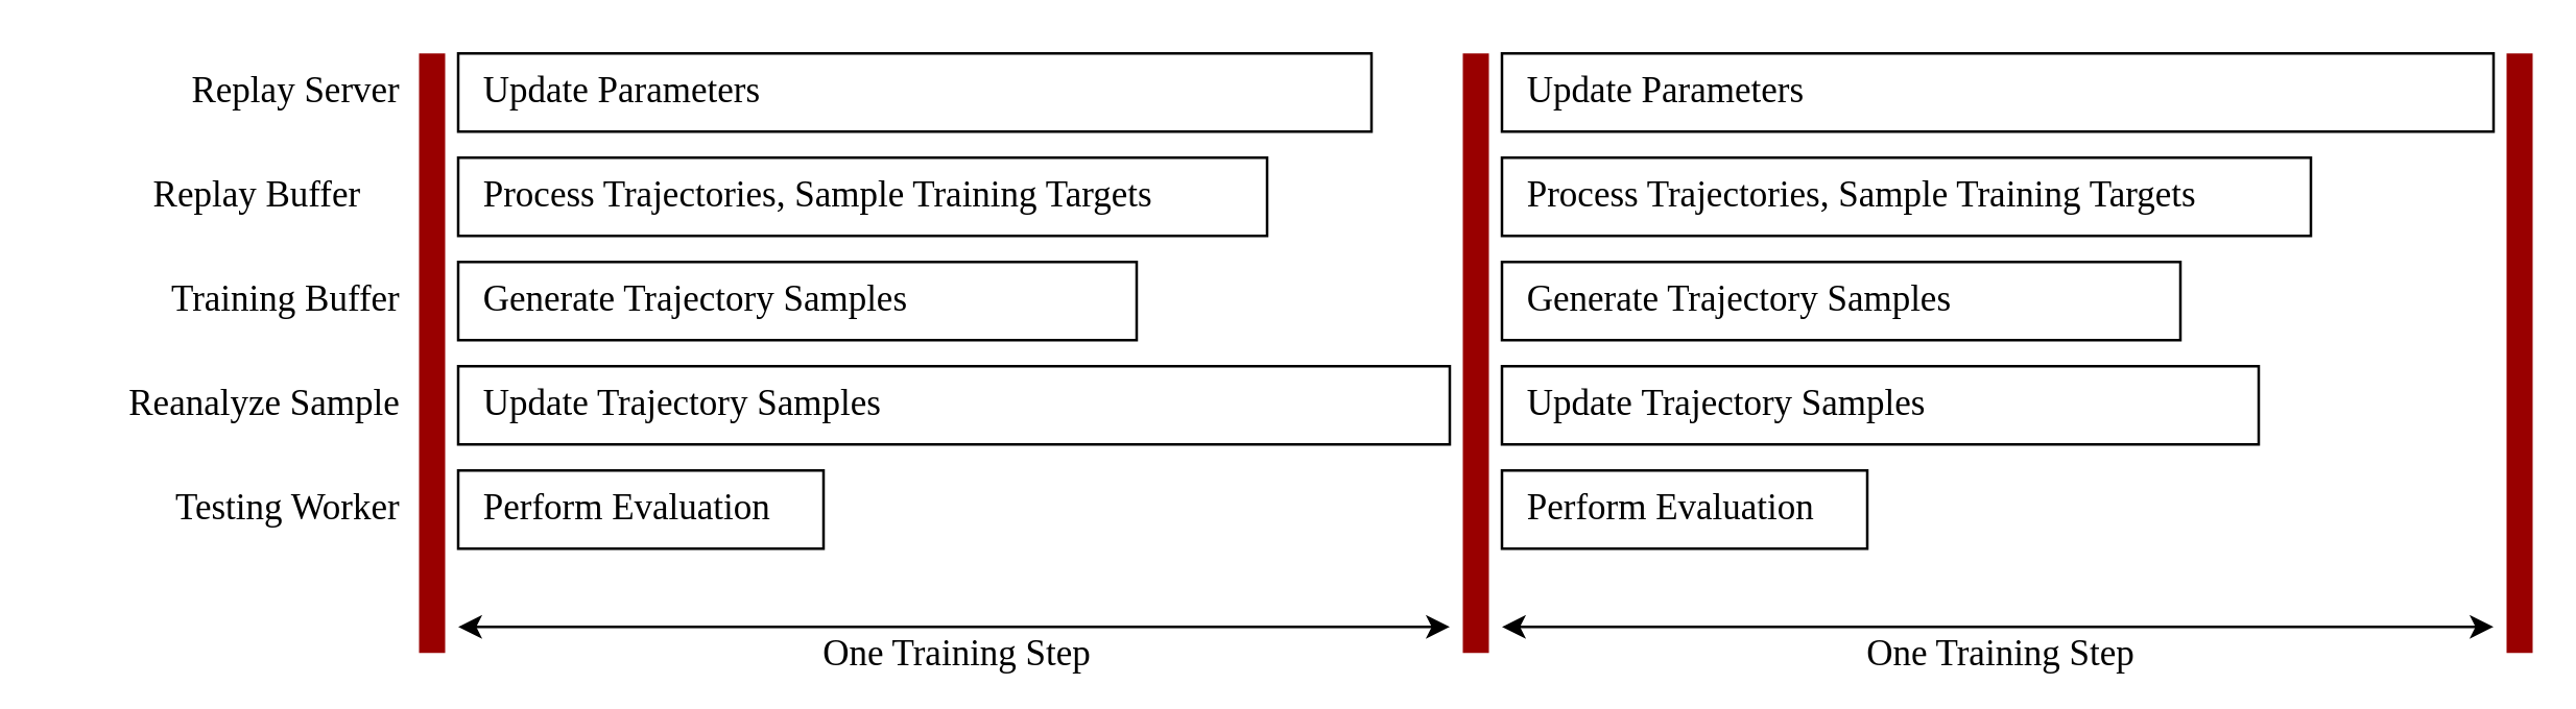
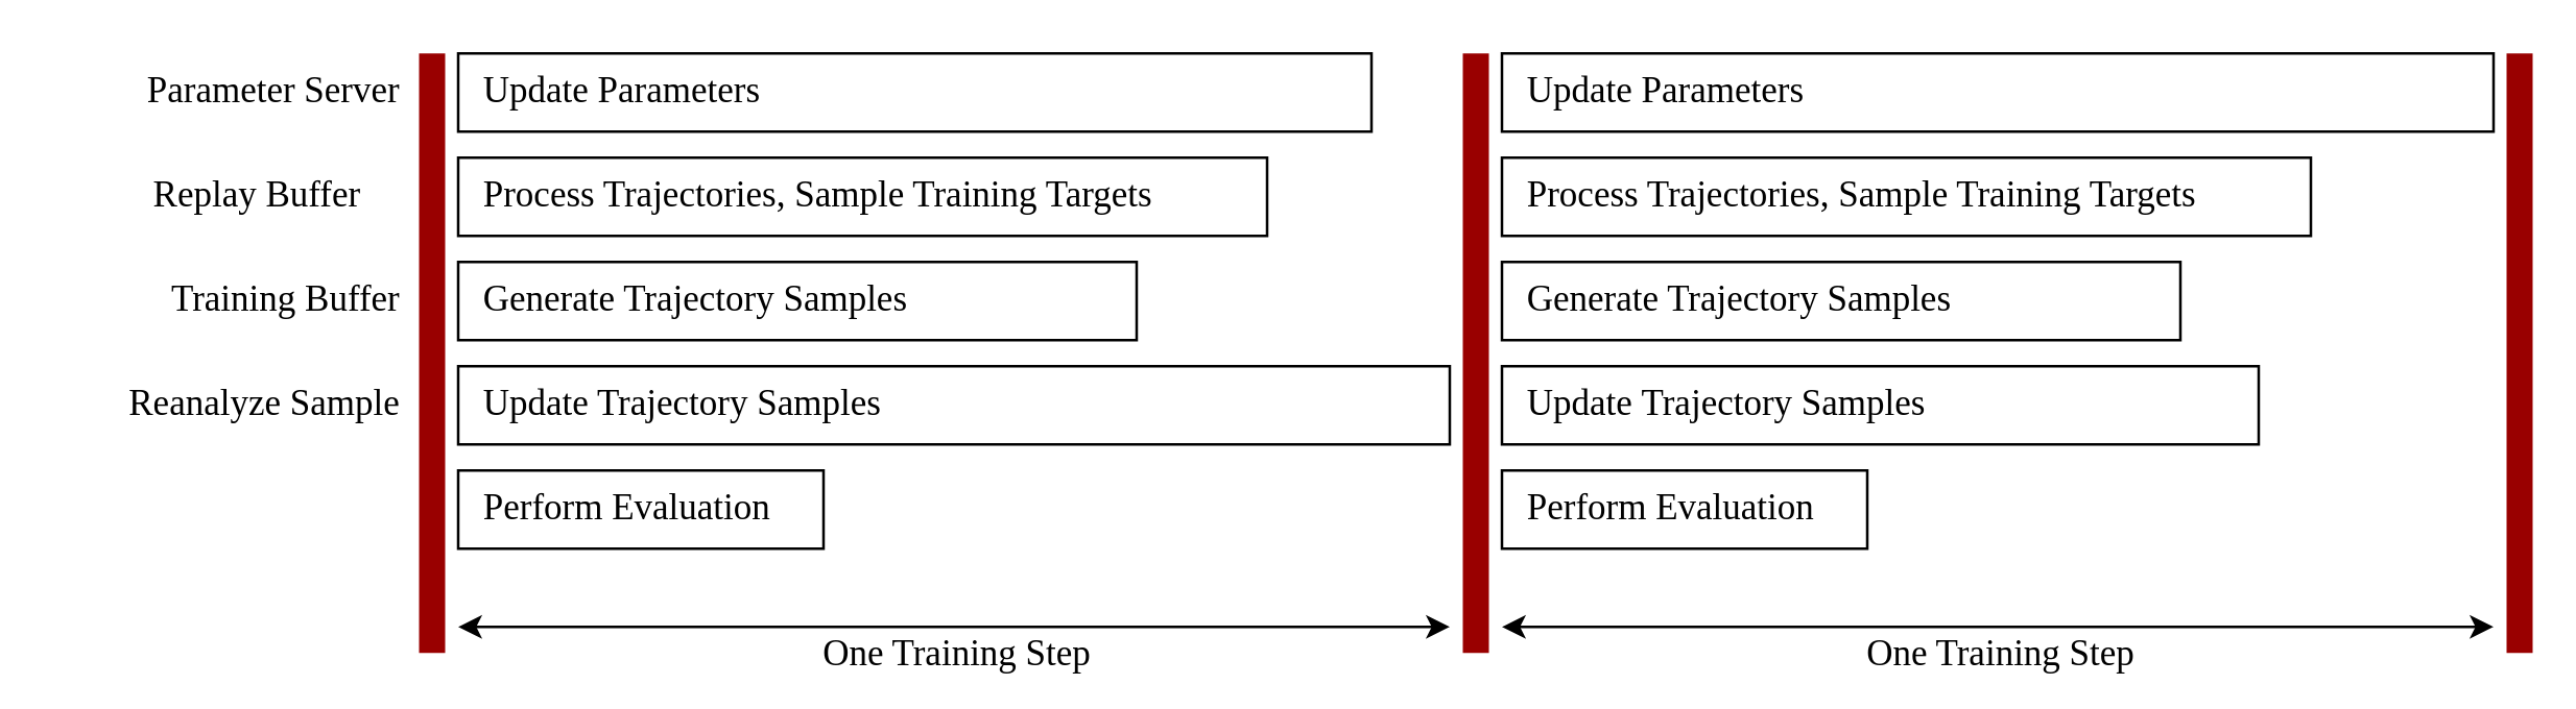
- <mxCell id="9" value="Replay Server" style="text;html=1;strokeColor=none;fillColor=none;align=right;verticalAlign=middle;whiteSpace=wrap;rounded=0;fontFamily=CMUSerif-Roman;fontSize=14;" parent="1" vertex="1"><mxGeometry y="20" width="120" height="30" as="geometry" x="35" /></mxCell>
+ <mxCell id="9" value="Parameter Server" style="text;html=1;strokeColor=none;fillColor=none;align=right;verticalAlign=middle;whiteSpace=wrap;rounded=0;fontFamily=CMUSerif-Roman;fontSize=14;" parent="1" vertex="1"><mxGeometry y="20" width="120" height="30" as="geometry" x="35" /></mxCell>
- <mxCell id="12" value="Testing Worker" style="text;html=1;strokeColor=none;fillColor=none;align=right;verticalAlign=middle;whiteSpace=wrap;rounded=0;fontFamily=CMUSerif-Roman;fontSize=14;" parent="1" vertex="1"><mxGeometry x="55" y="180" width="100" height="30" as="geometry" /></mxCell>
